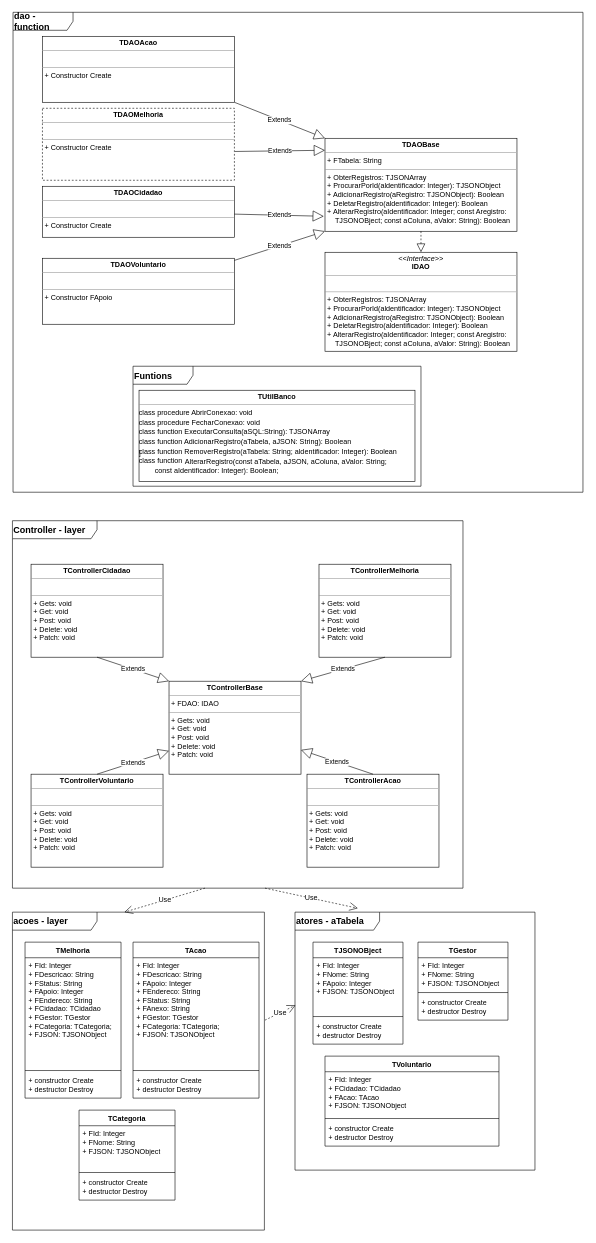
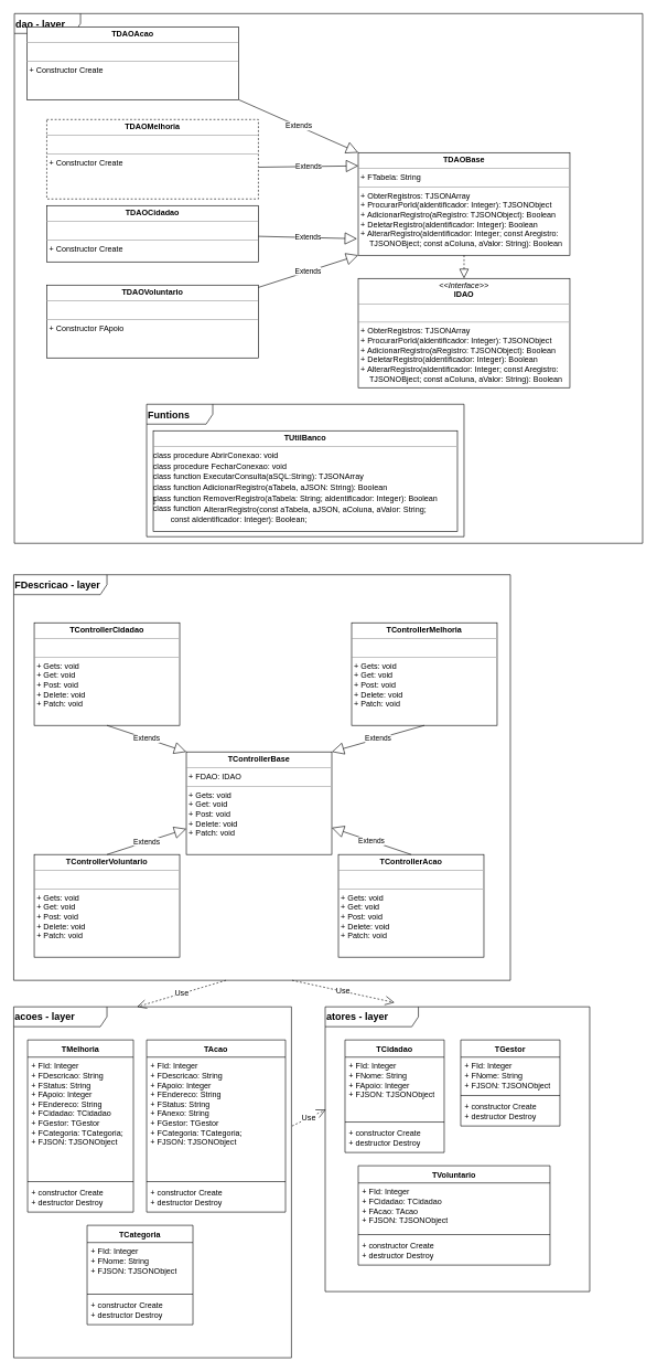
- <mxCell id="2" value="&lt;b&gt;&lt;font style=&quot;font-size: 15px;&quot;&gt;dao - function&lt;/font&gt;&lt;/b&gt;" style="shape=umlFrame;whiteSpace=wrap;html=1;pointerEvents=0;align=left;width=100;height=30;" parent="1" vertex="1"><mxGeometry x="21" y="20" width="950" height="800" as="geometry" /></mxCell>
+ <mxCell id="2" value="&lt;b&gt;&lt;font style=&quot;font-size: 15px;&quot;&gt;dao - layer&lt;/font&gt;&lt;/b&gt;" style="shape=umlFrame;whiteSpace=wrap;html=1;pointerEvents=0;align=left;width=100;height=30;" parent="1" vertex="1"><mxGeometry x="21" y="20" width="950" height="800" as="geometry" /></mxCell>
- <mxCell id="29" value="&lt;p style=&quot;margin:0px;margin-top:4px;text-align:center;&quot;&gt;&lt;b&gt;TDAOAcao&lt;/b&gt;&lt;/p&gt;&lt;hr size=&quot;1&quot;&gt;&lt;p style=&quot;margin:0px;margin-left:4px;&quot;&gt;&lt;br&gt;&lt;/p&gt;&lt;hr size=&quot;1&quot;&gt;&lt;p style=&quot;margin:0px;margin-left:4px;&quot;&gt;+ Constructor Create&lt;/p&gt;&lt;p style=&quot;margin:0px;margin-left:4px;&quot;&gt;&lt;br&gt;&lt;/p&gt;&lt;p style=&quot;margin:0px;margin-left:4px;&quot;&gt;&lt;br&gt;&lt;/p&gt;" style="verticalAlign=top;align=left;overflow=fill;fontSize=12;fontFamily=Helvetica;html=1;" parent="1" vertex="1"><mxGeometry x="70" y="60" width="320" height="110" as="geometry" /></mxCell>
+ <mxCell id="29" value="&lt;p style=&quot;margin:0px;margin-top:4px;text-align:center;&quot;&gt;&lt;b&gt;TDAOAcao&lt;/b&gt;&lt;/p&gt;&lt;hr size=&quot;1&quot;&gt;&lt;p style=&quot;margin:0px;margin-left:4px;&quot;&gt;&lt;br&gt;&lt;/p&gt;&lt;hr size=&quot;1&quot;&gt;&lt;p style=&quot;margin:0px;margin-left:4px;&quot;&gt;+ Constructor Create&lt;/p&gt;&lt;p style=&quot;margin:0px;margin-left:4px;&quot;&gt;&lt;br&gt;&lt;/p&gt;&lt;p style=&quot;margin:0px;margin-left:4px;&quot;&gt;&lt;br&gt;&lt;/p&gt;" style="verticalAlign=top;align=left;overflow=fill;fontSize=12;fontFamily=Helvetica;html=1;" parent="1" vertex="1"><mxGeometry x="40" y="40" width="320" height="110" as="geometry" /></mxCell>
- <mxCell id="7" value="&lt;b&gt;&lt;font style=&quot;font-size: 15px;&quot;&gt;Controller - layer&lt;/font&gt;&lt;/b&gt;" style="shape=umlFrame;whiteSpace=wrap;html=1;pointerEvents=0;align=left;width=141;height=30;" parent="1" vertex="1"><mxGeometry x="20" y="867.5" width="751" height="612.5" as="geometry" /></mxCell>
+ <mxCell id="7" value="&lt;b&gt;&lt;font style=&quot;font-size: 15px;&quot;&gt;FDescricao - layer&lt;/font&gt;&lt;/b&gt;" style="shape=umlFrame;whiteSpace=wrap;html=1;pointerEvents=0;align=left;width=141;height=30;" parent="1" vertex="1"><mxGeometry x="20" y="867.5" width="751" height="612.5" as="geometry" /></mxCell>
- <mxCell id="25" value="&lt;b&gt;&lt;font style=&quot;font-size: 15px;&quot;&gt;atores - aTabela&lt;/font&gt;&lt;/b&gt;" style="shape=umlFrame;whiteSpace=wrap;html=1;pointerEvents=0;align=left;width=141;height=30;" parent="1" vertex="1"><mxGeometry x="491" y="1520" width="400" height="430" as="geometry" /></mxCell>
+ <mxCell id="25" value="&lt;b&gt;&lt;font style=&quot;font-size: 15px;&quot;&gt;atores - layer&lt;/font&gt;&lt;/b&gt;" style="shape=umlFrame;whiteSpace=wrap;html=1;pointerEvents=0;align=left;width=141;height=30;" parent="1" vertex="1"><mxGeometry x="491" y="1520" width="400" height="430" as="geometry" /></mxCell>
- <mxCell id="39" value="TJSONOBject" style="swimlane;fontStyle=1;align=center;verticalAlign=top;childLayout=stackLayout;horizontal=1;startSize=26;horizontalStack=0;resizeParent=1;resizeParentMax=0;resizeLast=0;collapsible=1;marginBottom=0;whiteSpace=wrap;html=1;" parent="1" vertex="1"><mxGeometry x="521" y="1570" width="150" height="170" as="geometry" /></mxCell>
+ <mxCell id="39" value="TCidadao" style="swimlane;fontStyle=1;align=center;verticalAlign=top;childLayout=stackLayout;horizontal=1;startSize=26;horizontalStack=0;resizeParent=1;resizeParentMax=0;resizeLast=0;collapsible=1;marginBottom=0;whiteSpace=wrap;html=1;" parent="1" vertex="1"><mxGeometry x="521" y="1570" width="150" height="170" as="geometry" /></mxCell>
